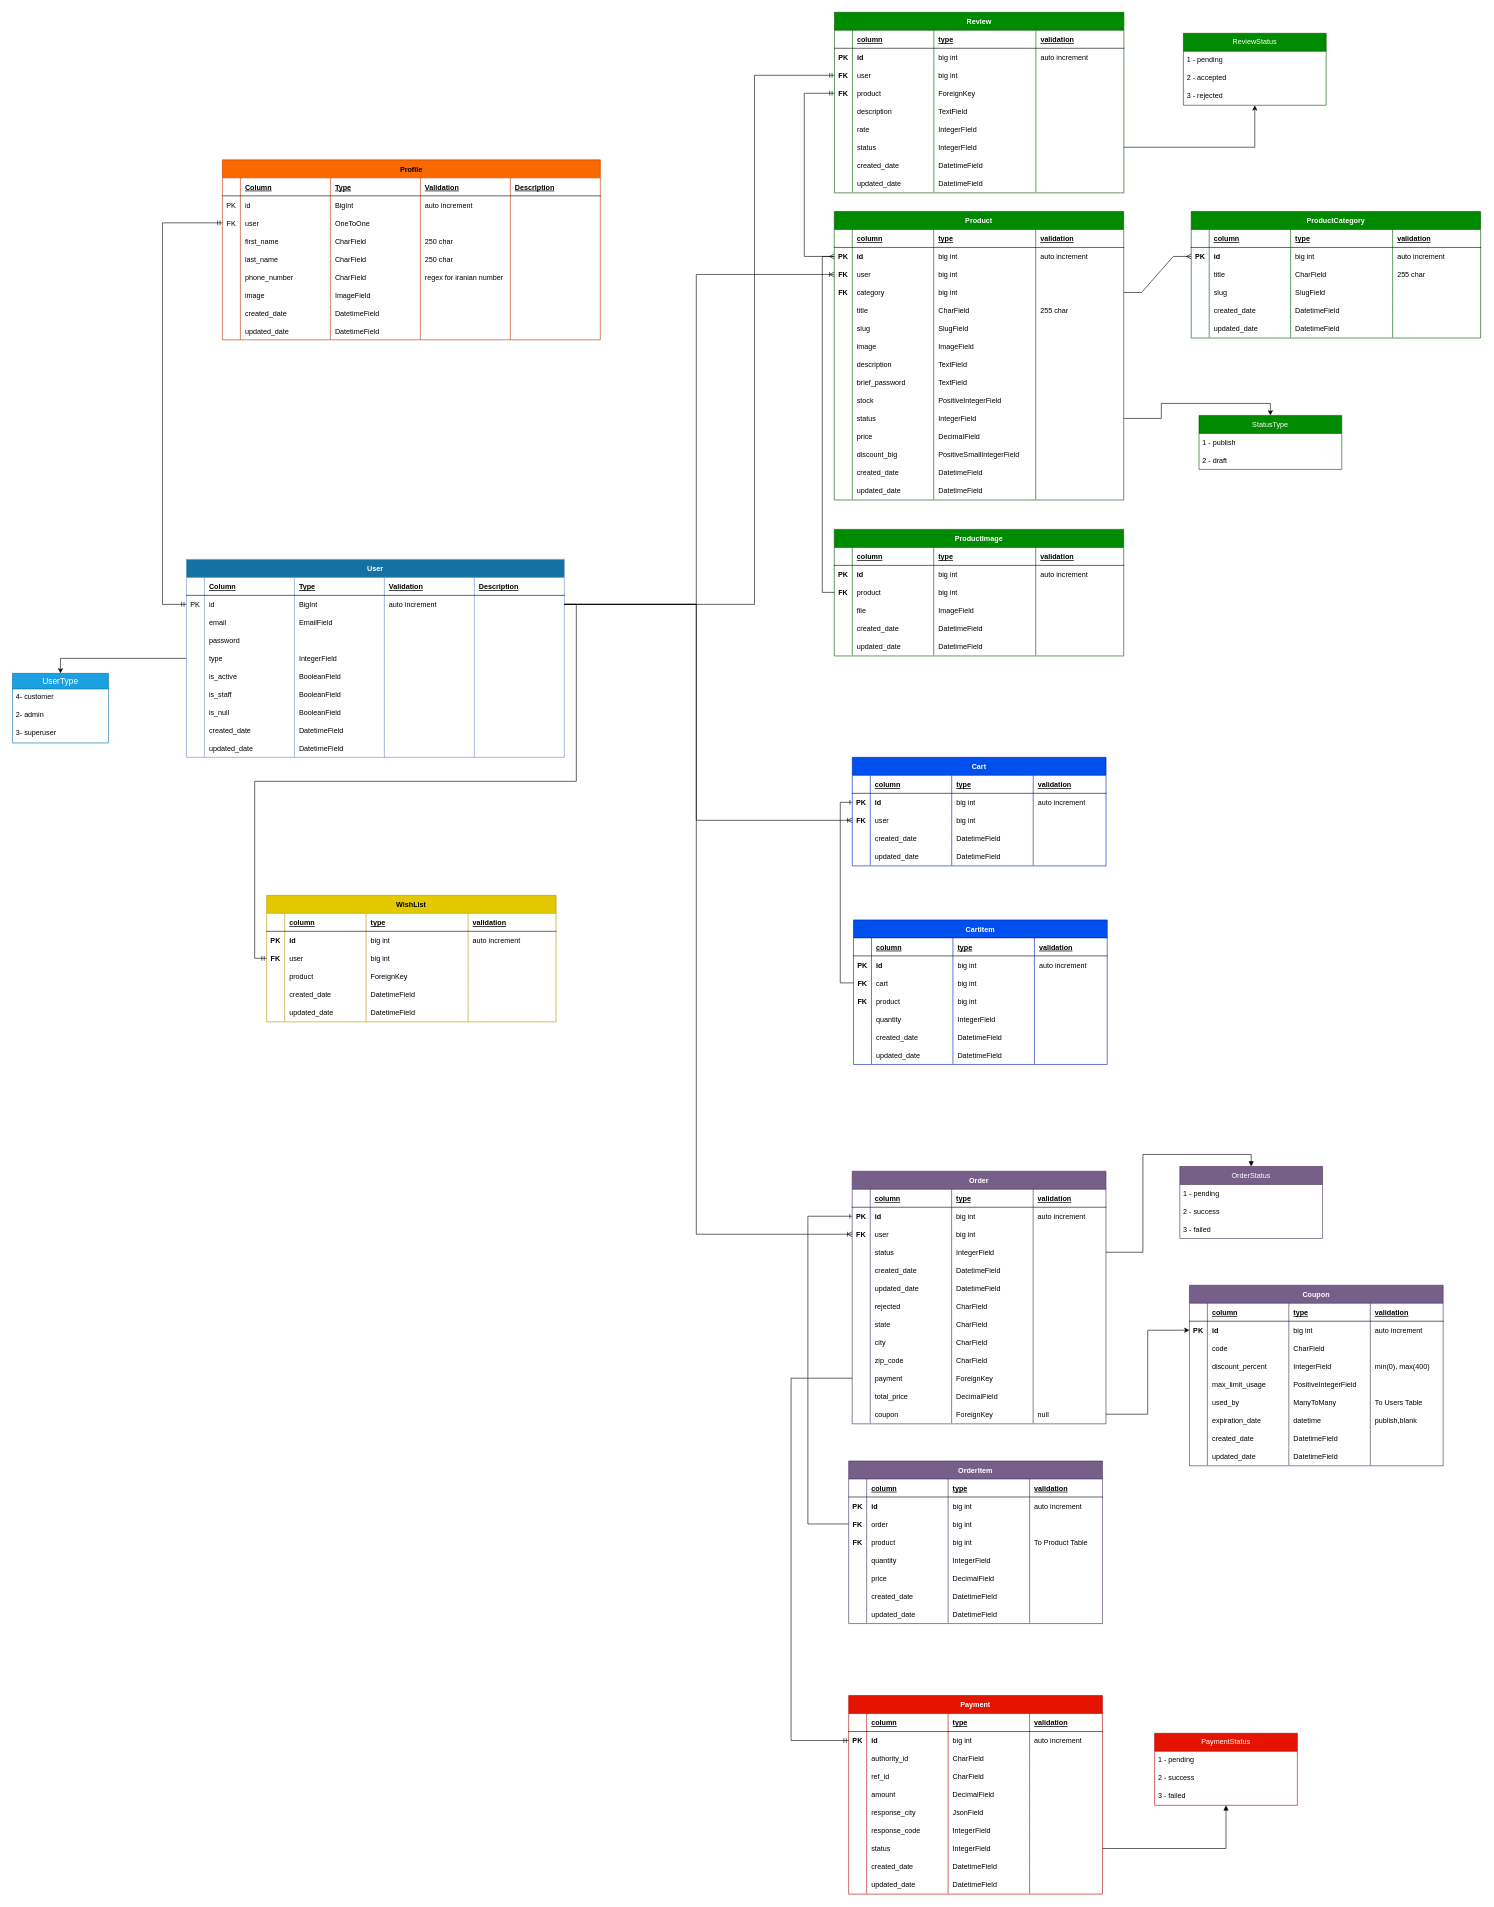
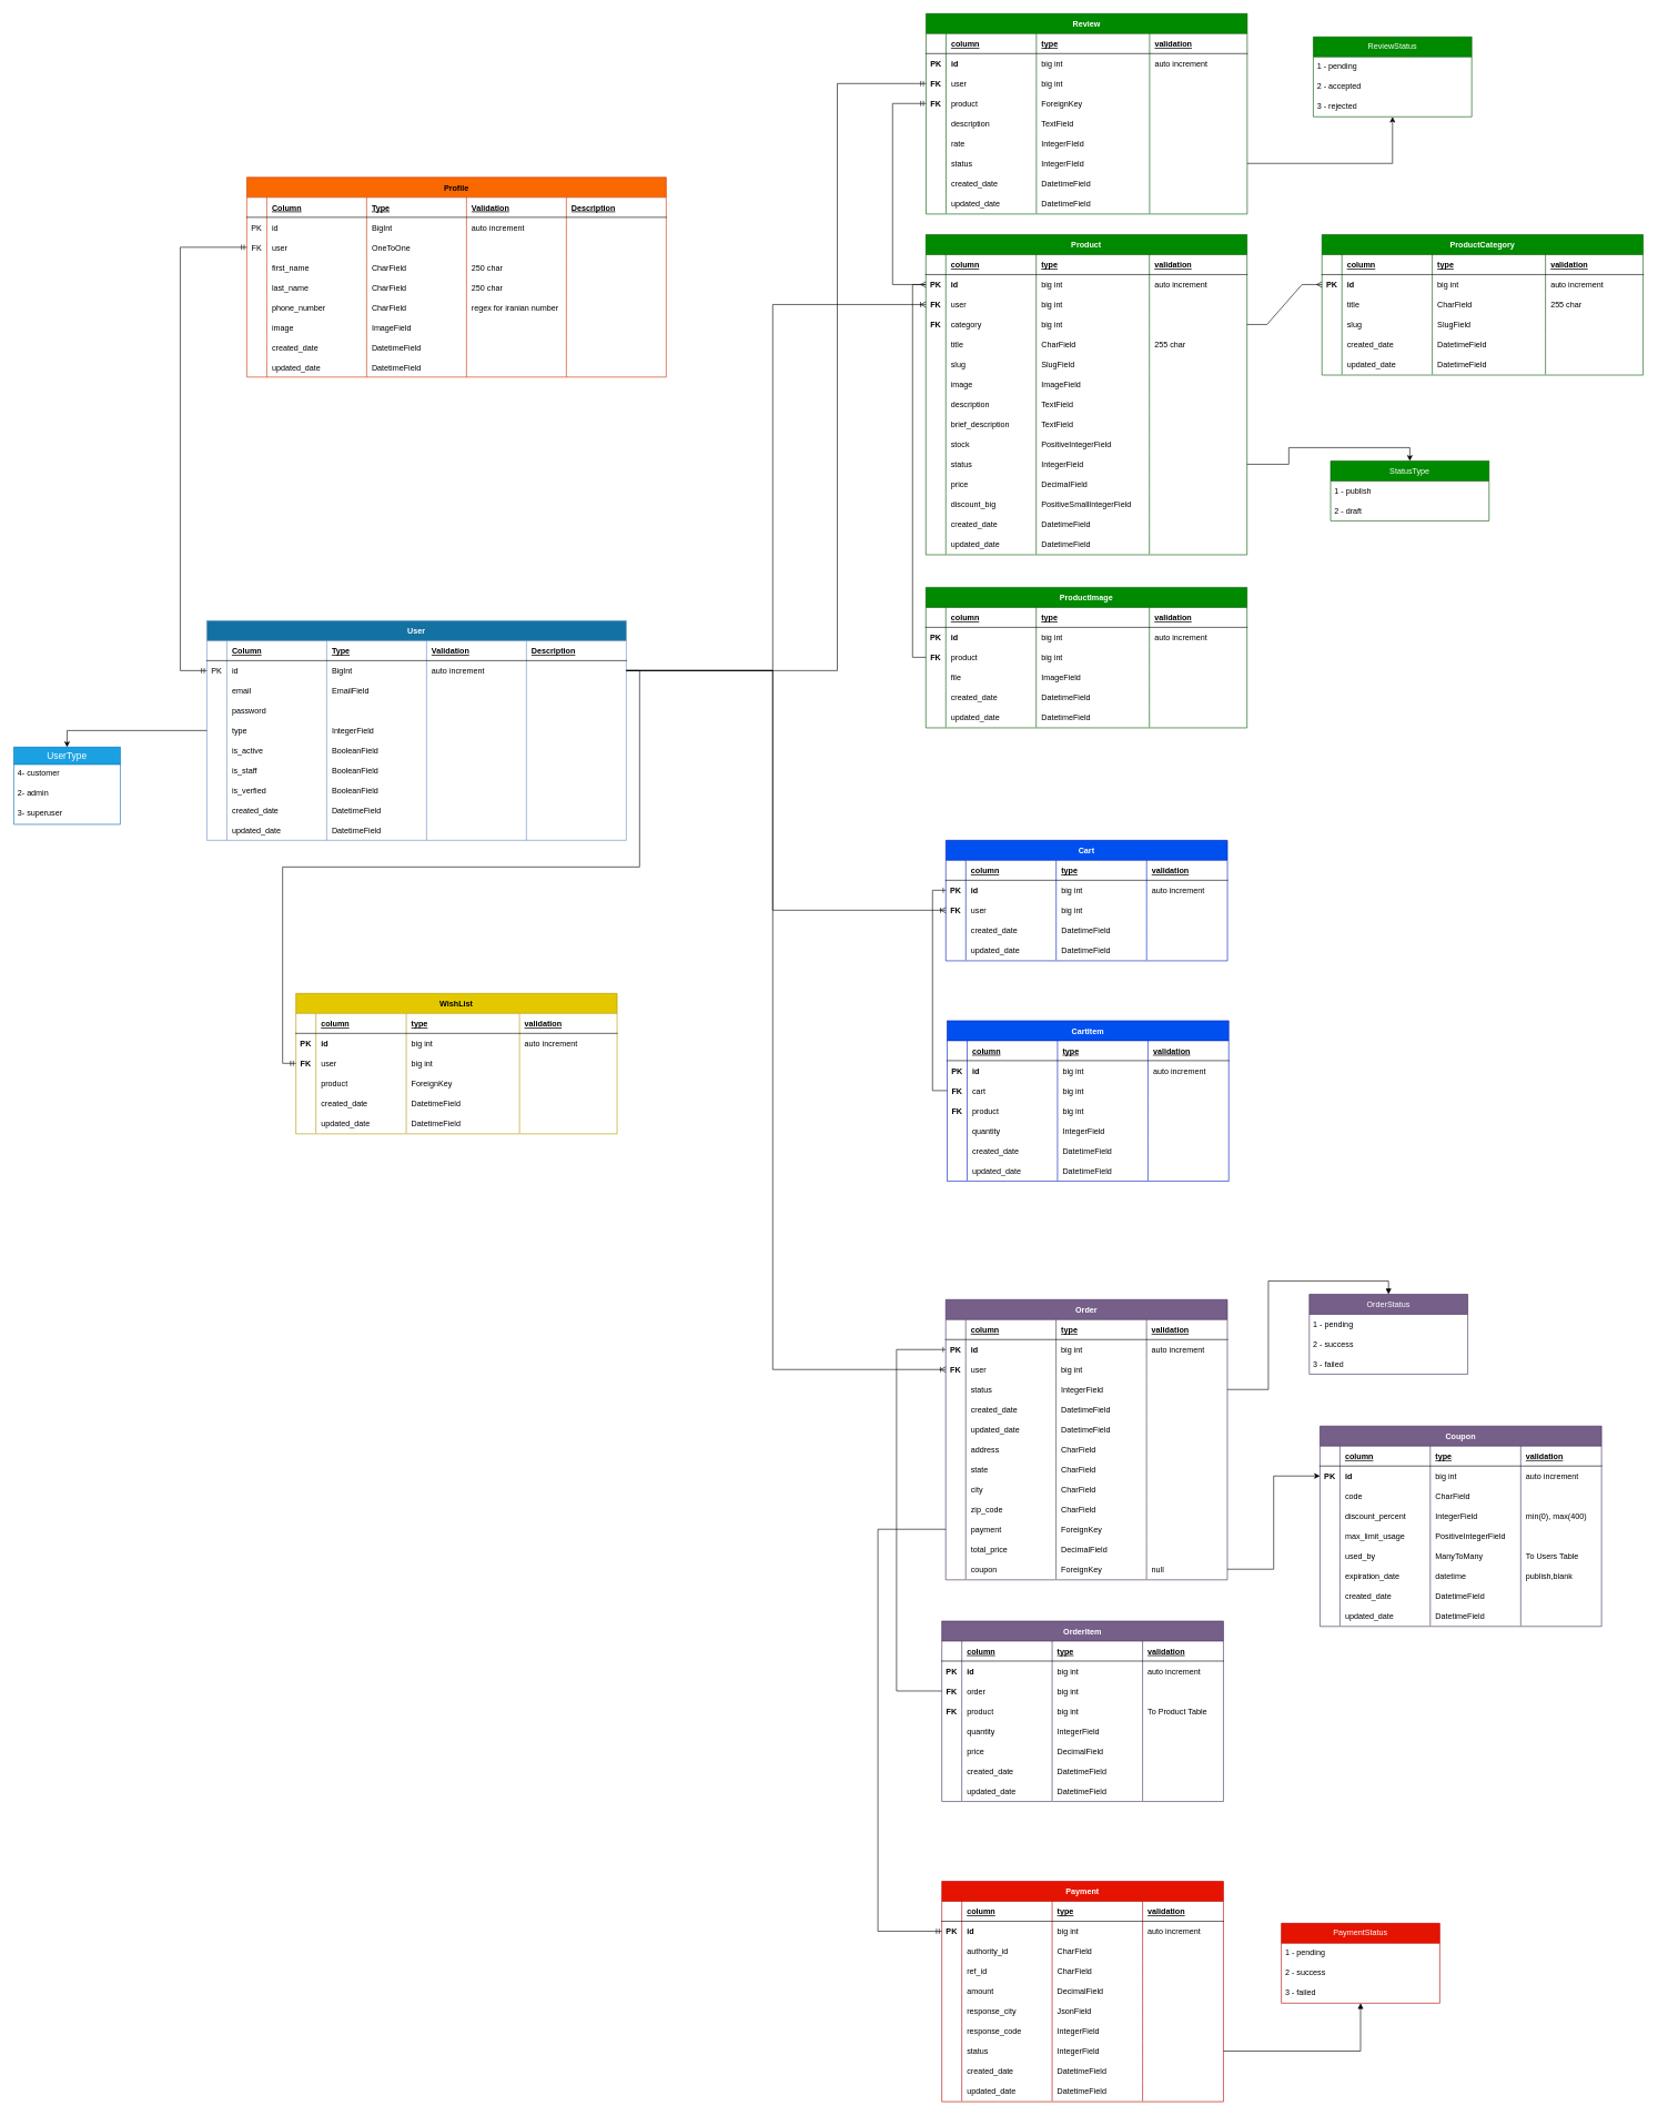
- <mxCell id="167" value="brief_password" style="shape=partialRectangle;connectable=0;top=0;left=0;bottom=0;right=0;align=left;spacingLeft=6;overflow=hidden;fillColor=none;" parent="165" vertex="1"><mxGeometry x="30" width="135.724" height="30" as="geometry"><mxRectangle width="135.724" height="30" as="alternateBounds" /></mxGeometry></mxCell>
+ <mxCell id="167" value="brief_description" style="shape=partialRectangle;connectable=0;top=0;left=0;bottom=0;right=0;align=left;spacingLeft=6;overflow=hidden;fillColor=none;" parent="165" vertex="1"><mxGeometry x="30" width="135.724" height="30" as="geometry"><mxRectangle width="135.724" height="30" as="alternateBounds" /></mxGeometry></mxCell>
- <mxCell id="47" value="is_null" style="shape=partialRectangle;connectable=0;fillColor=none;top=0;left=0;bottom=0;right=0;align=left;spacingLeft=6;overflow=hidden;" parent="45" vertex="1"><mxGeometry x="30" width="150" height="30" as="geometry"><mxRectangle width="150" height="30" as="alternateBounds" /></mxGeometry></mxCell>
+ <mxCell id="47" value="is_verfied" style="shape=partialRectangle;connectable=0;fillColor=none;top=0;left=0;bottom=0;right=0;align=left;spacingLeft=6;overflow=hidden;" parent="45" vertex="1"><mxGeometry x="30" width="150" height="30" as="geometry"><mxRectangle width="150" height="30" as="alternateBounds" /></mxGeometry></mxCell>
- <mxCell id="361" value="rejected" style="shape=partialRectangle;connectable=0;top=0;left=0;bottom=0;right=0;align=left;spacingLeft=6;overflow=hidden;fillColor=none;" parent="359" vertex="1"><mxGeometry x="30" width="135.724" height="30" as="geometry"><mxRectangle width="135.724" height="30" as="alternateBounds" /></mxGeometry></mxCell>
+ <mxCell id="361" value="address" style="shape=partialRectangle;connectable=0;top=0;left=0;bottom=0;right=0;align=left;spacingLeft=6;overflow=hidden;fillColor=none;" parent="359" vertex="1"><mxGeometry x="30" width="135.724" height="30" as="geometry"><mxRectangle width="135.724" height="30" as="alternateBounds" /></mxGeometry></mxCell>
